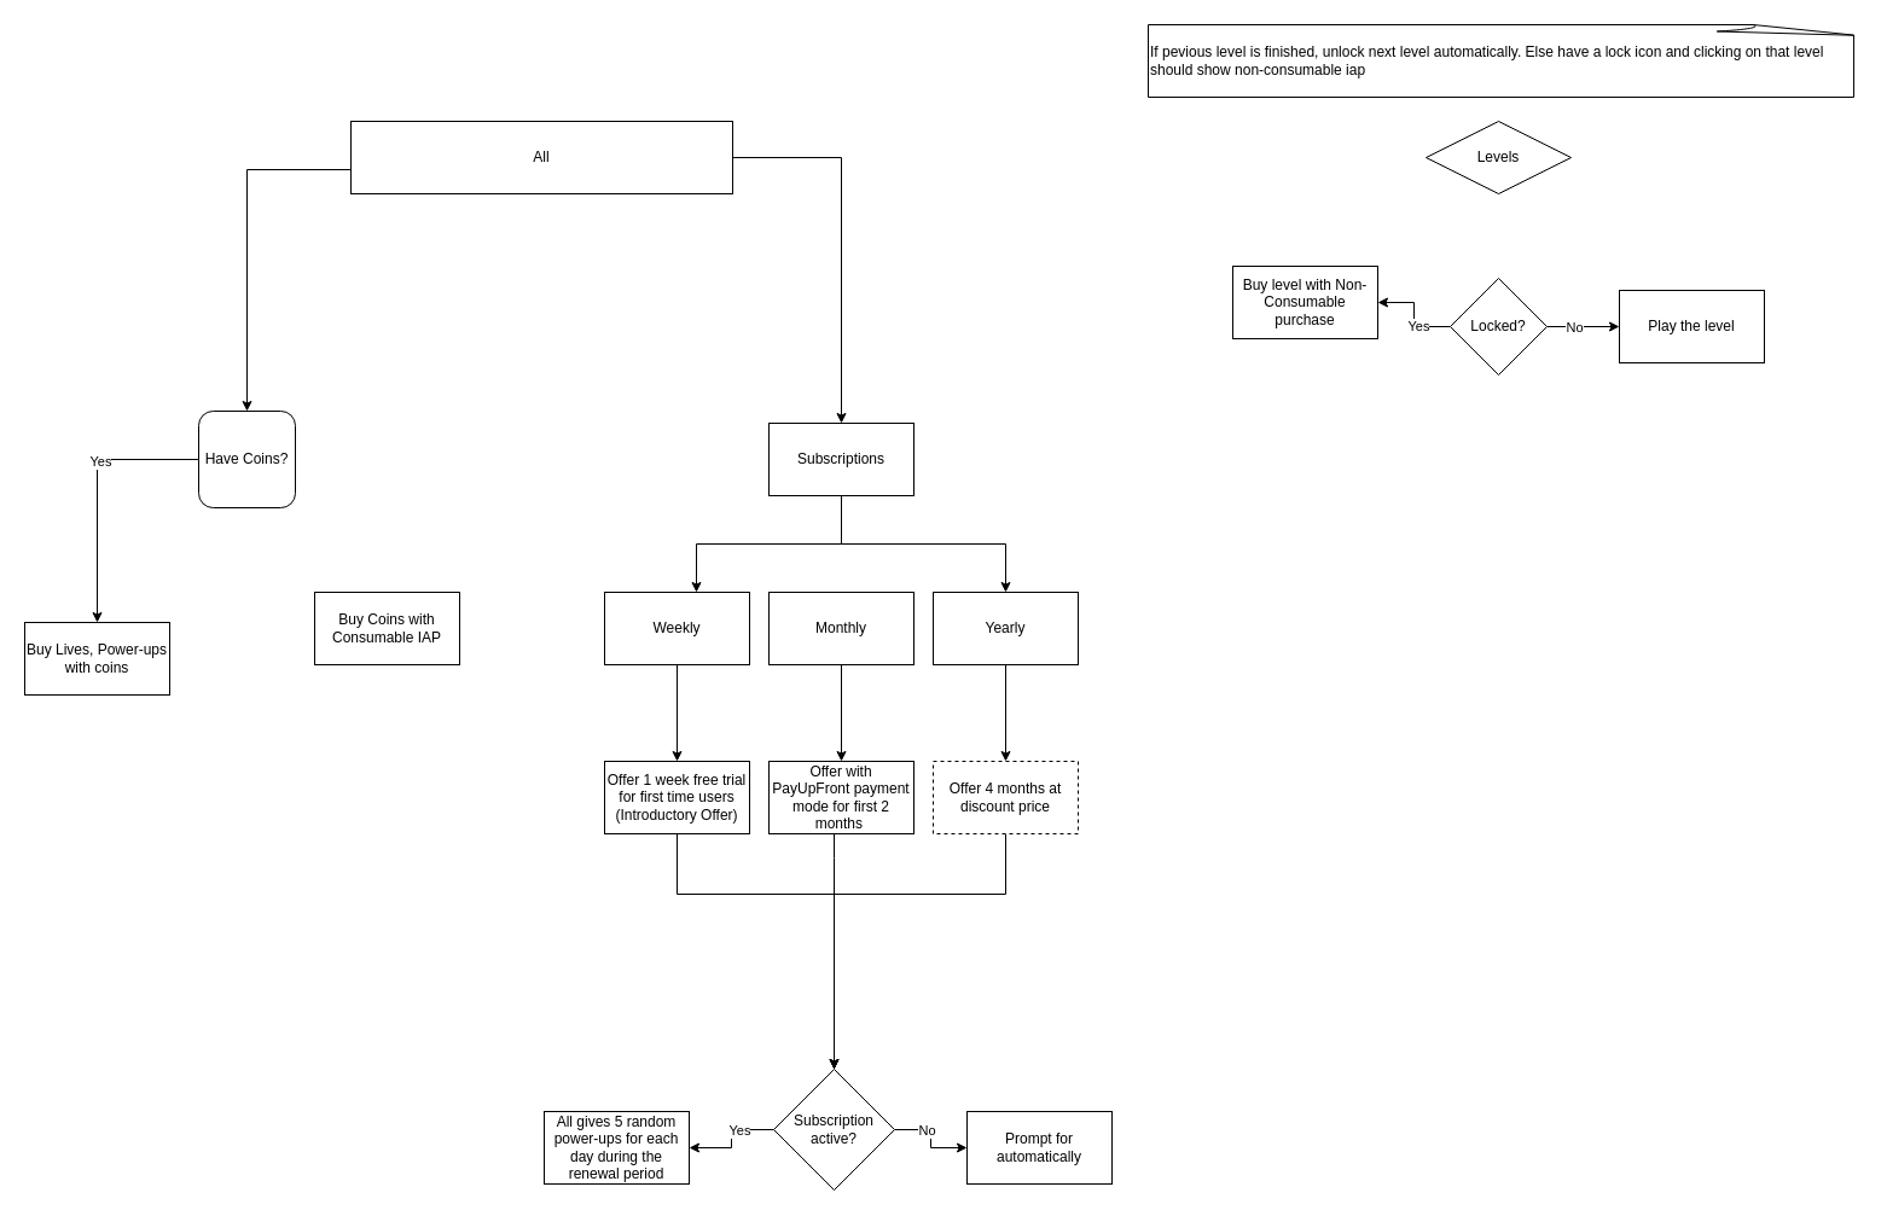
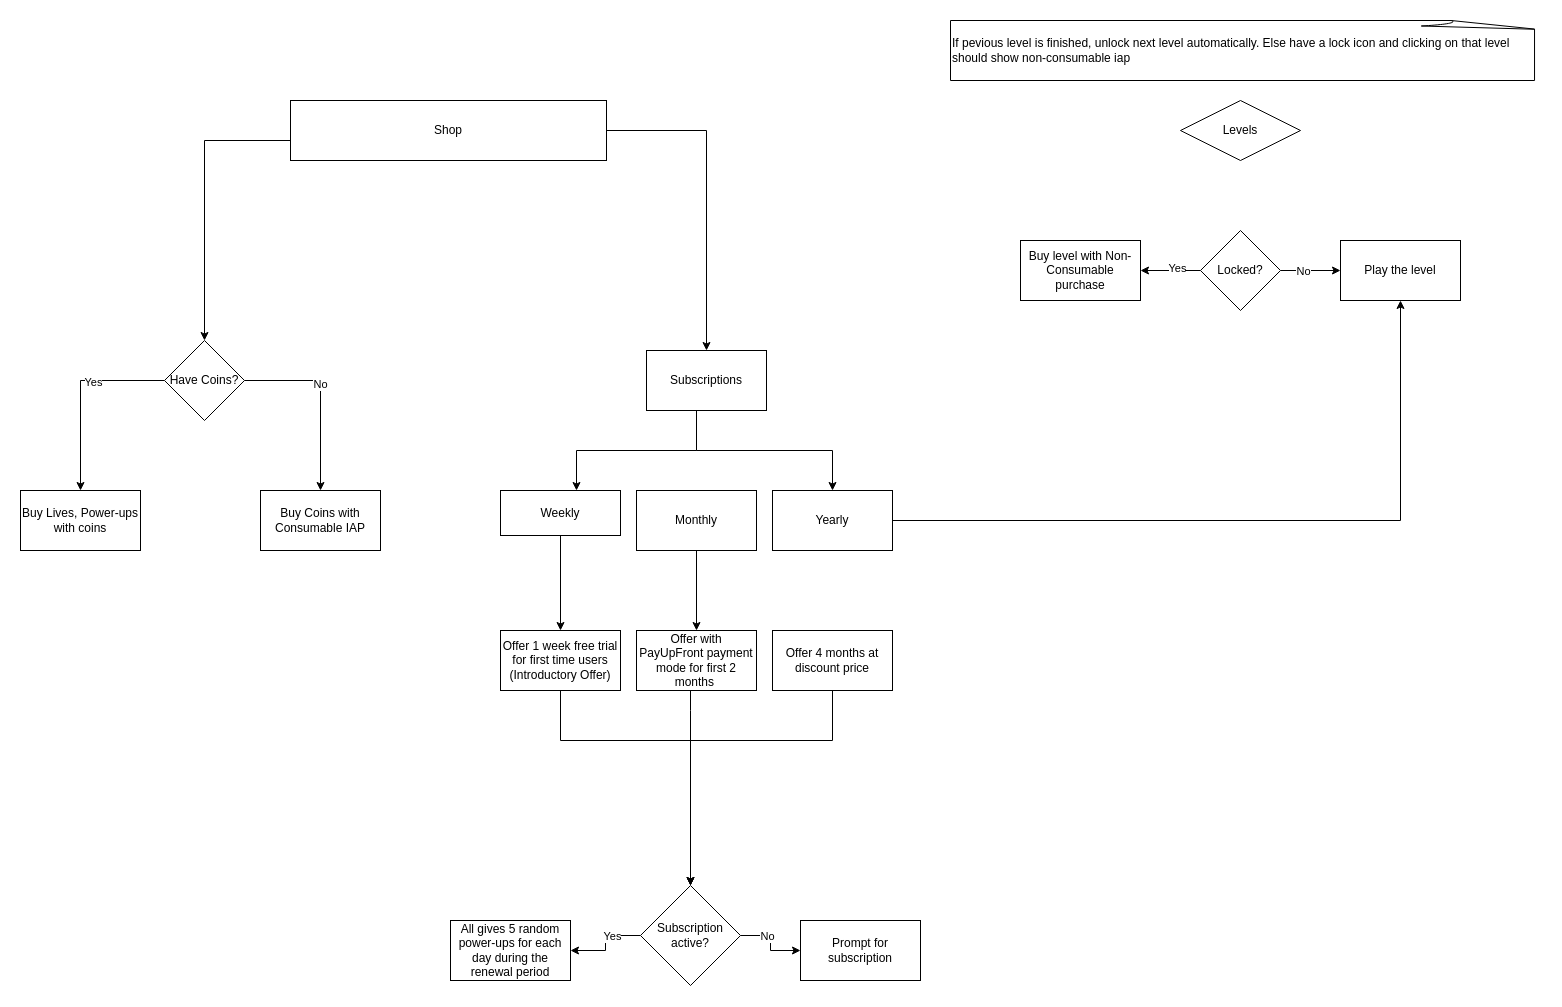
- <mxCell id="4" value="All" style="rounded=0;whiteSpace=wrap;html=1;" vertex="1" parent="1"><mxGeometry x="290" y="100" width="316" height="60" as="geometry" /></mxCell>
+ <mxCell id="4" value="Shop" style="rounded=0;whiteSpace=wrap;html=1;" vertex="1" parent="1"><mxGeometry x="290" y="100" width="316" height="60" as="geometry" /></mxCell>
- <mxCell id="40" value="Buy level with Non-Consumable purchase" style="whiteSpace=wrap;html=1;rounded=0;" vertex="1" parent="1"><mxGeometry x="1020" y="220" width="120" height="60" as="geometry" /></mxCell>
+ <mxCell id="40" value="Buy level with Non-Consumable purchase" style="whiteSpace=wrap;html=1;rounded=0;" vertex="1" parent="1"><mxGeometry x="1020" y="240" width="120" height="60" as="geometry" /></mxCell>
- <mxCell id="9" value="Have Coins?" style="whiteSpace=wrap;html=1;rounded=1;" vertex="1" parent="1"><mxGeometry x="164" y="340" width="80" height="80" as="geometry" /></mxCell>
+ <mxCell id="9" value="Have Coins?" style="rhombus;whiteSpace=wrap;html=1;rounded=0;" vertex="1" parent="1"><mxGeometry x="164" y="340" width="80" height="80" as="geometry" /></mxCell>
- <mxCell id="14" value="Subscriptions" style="whiteSpace=wrap;html=1;rounded=0;" vertex="1" parent="1"><mxGeometry x="636" y="350" width="120" height="60" as="geometry" /></mxCell>
+ <mxCell id="14" value="Subscriptions" style="whiteSpace=wrap;html=1;rounded=0;" vertex="1" parent="1"><mxGeometry x="646" y="350" width="120" height="60" as="geometry" /></mxCell>
+ <mxCell id="7" value="" style="edgeStyle=orthogonalEdgeStyle;rounded=0;orthogonalLoop=1;jettySize=auto;html=1;" edge="1" parent="1" source="9" target="11"><mxGeometry relative="1" as="geometry" /></mxCell>
+ <mxCell id="8" value="No" style="edgeLabel;html=1;align=center;verticalAlign=middle;resizable=0;points=[];" vertex="1" connectable="0" parent="7"><mxGeometry x="-0.147" y="-1" relative="1" as="geometry"><mxPoint as="offset" /></mxGeometry></mxCell>
- <mxCell id="16" value="Weekly" style="whiteSpace=wrap;html=1;rounded=0;" vertex="1" parent="1"><mxGeometry x="500" y="490" width="120" height="60" as="geometry" /></mxCell>
+ <mxCell id="16" value="Weekly" style="whiteSpace=wrap;html=1;rounded=0;" vertex="1" parent="1"><mxGeometry x="500" y="490" width="120" height="45" as="geometry" /></mxCell>
- <mxCell id="10" value="Buy Lives, Power-ups with coins" style="whiteSpace=wrap;html=1;rounded=0;" vertex="1" parent="1"><mxGeometry x="20" y="515" width="120" height="60" as="geometry" /></mxCell>
+ <mxCell id="10" value="Buy Lives, Power-ups with coins" style="whiteSpace=wrap;html=1;rounded=0;" vertex="1" parent="1"><mxGeometry x="20" y="490" width="120" height="60" as="geometry" /></mxCell>
- <mxCell id="19" value="" style="edgeStyle=orthogonalEdgeStyle;rounded=0;orthogonalLoop=1;jettySize=auto;html=1;" edge="1" parent="1" source="20" target="26"><mxGeometry relative="1" as="geometry" /></mxCell>
+ <mxCell id="19" value="" style="edgeStyle=orthogonalEdgeStyle;rounded=0;orthogonalLoop=1;jettySize=auto;html=1;" edge="1" parent="1" source="20" target="41"><mxGeometry relative="1" as="geometry" /></mxCell>
- <mxCell id="26" value="Offer 4 months at discount price" style="whiteSpace=wrap;html=1;rounded=0;dashed=1;" vertex="1" parent="1"><mxGeometry x="772" y="630" width="120" height="60" as="geometry" /></mxCell>
+ <mxCell id="26" value="Offer 4 months at discount price" style="whiteSpace=wrap;html=1;rounded=0;" vertex="1" parent="1"><mxGeometry x="772" y="630" width="120" height="60" as="geometry" /></mxCell>
- <mxCell id="33" value="Prompt for automatically" style="whiteSpace=wrap;html=1;rounded=0;" vertex="1" parent="1"><mxGeometry x="800" y="920" width="120" height="60" as="geometry" /></mxCell>
+ <mxCell id="33" value="Prompt for subscription" style="whiteSpace=wrap;html=1;rounded=0;" vertex="1" parent="1"><mxGeometry x="800" y="920" width="120" height="60" as="geometry" /></mxCell>
